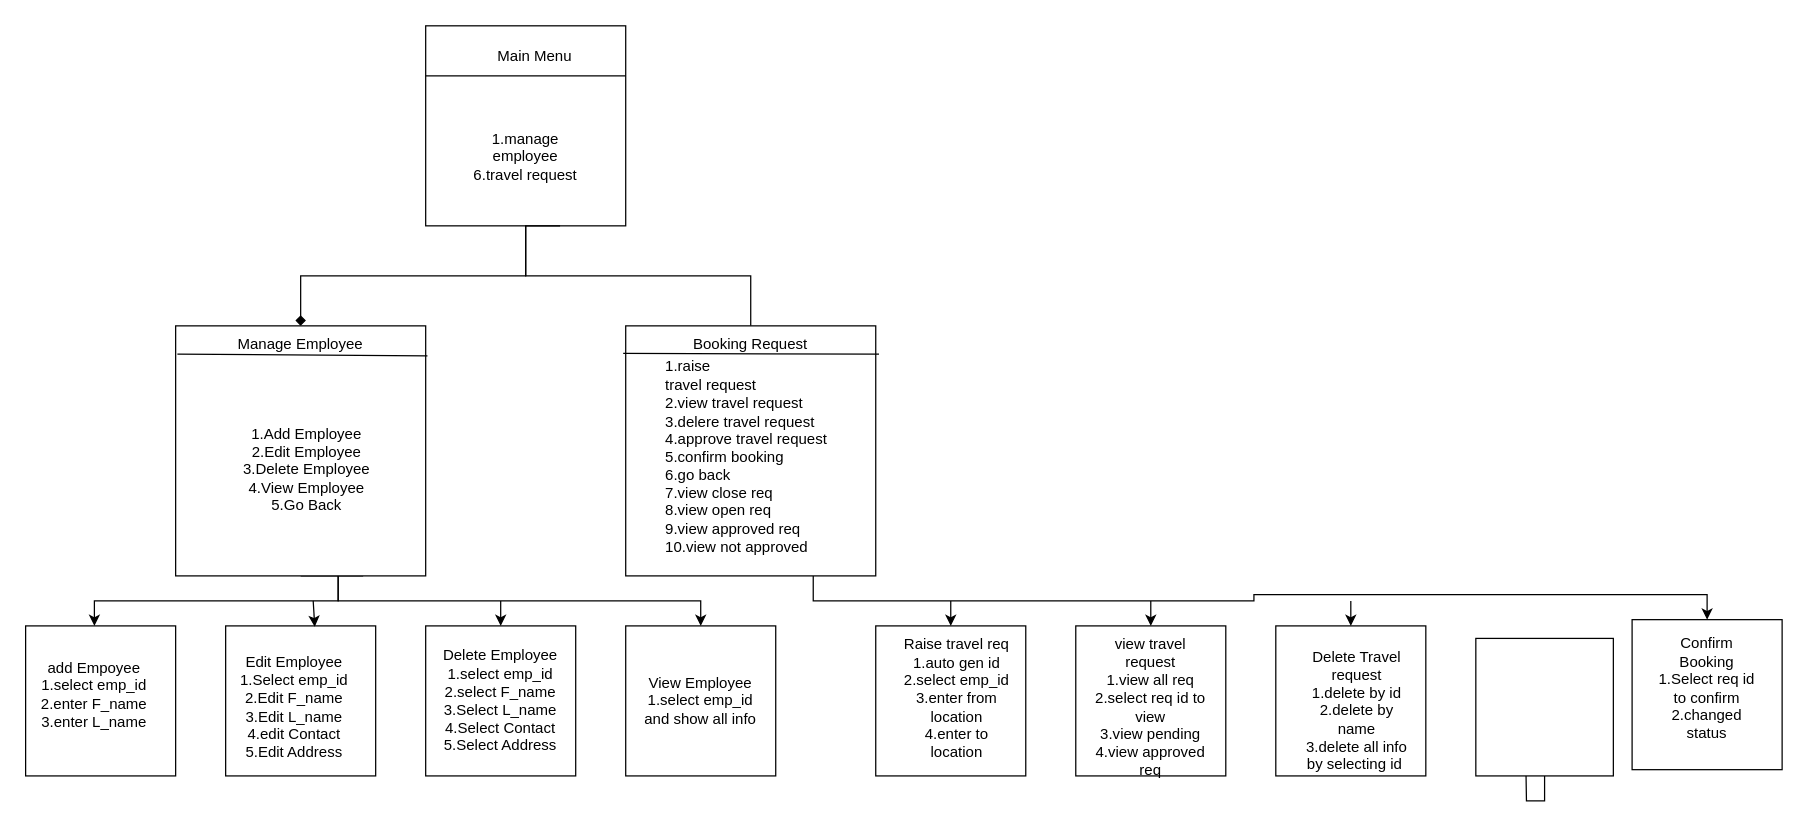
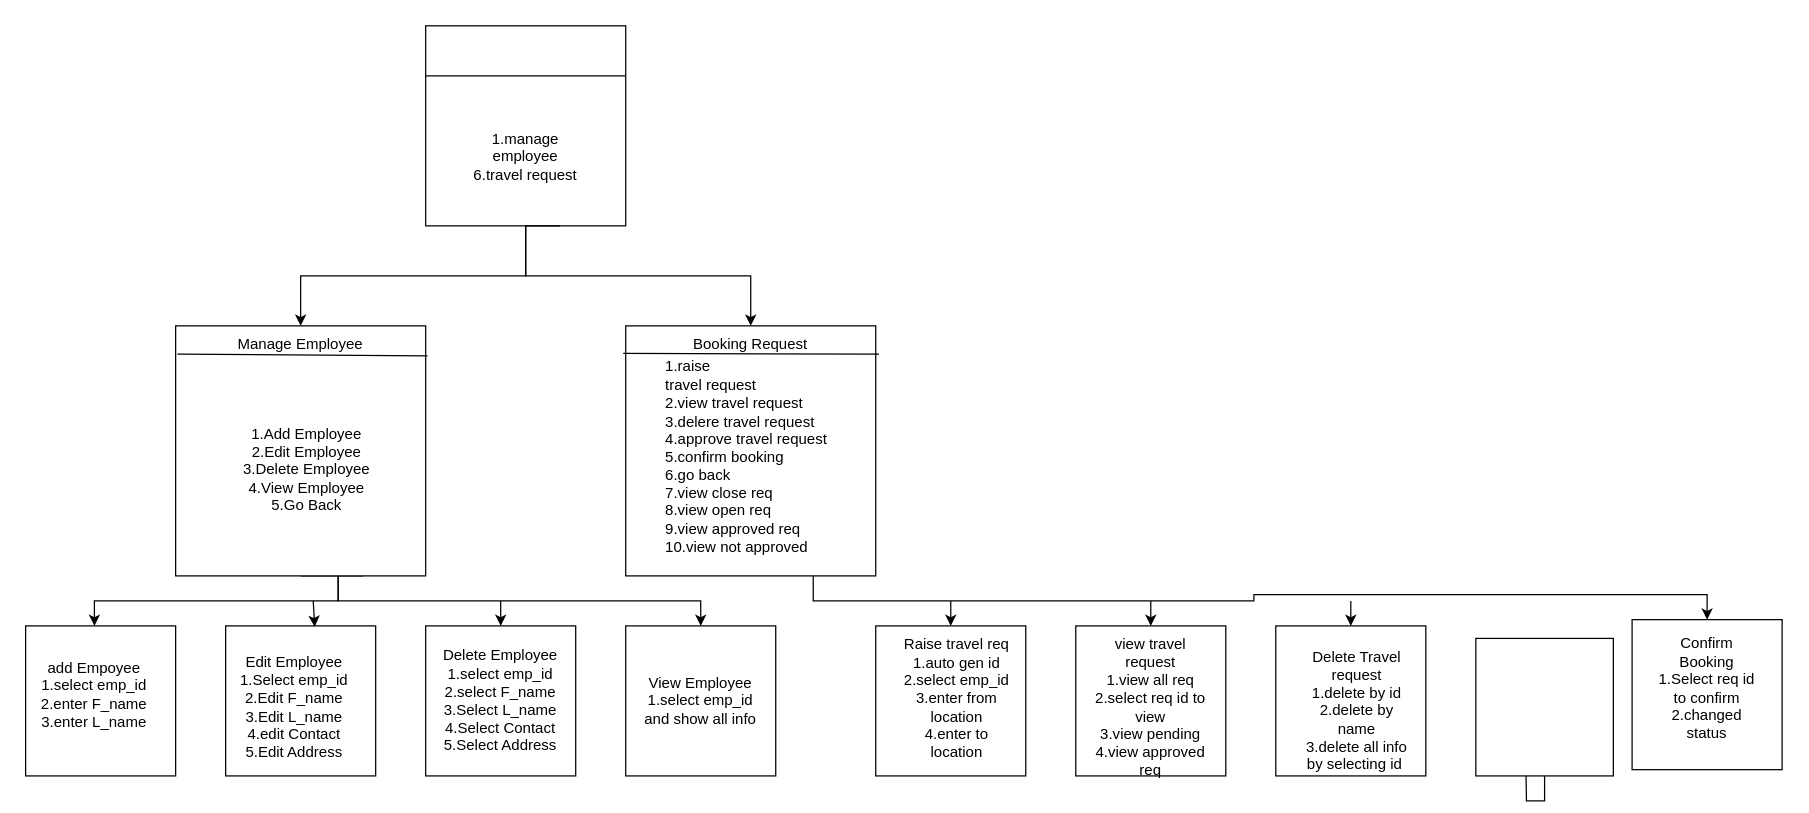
- <mxCell id="4" value="Main Menu" style="text;html=1;strokeColor=none;fillColor=none;align=center;verticalAlign=middle;whiteSpace=wrap;rounded=0;" parent="1" vertex="1"><mxGeometry x="385" y="30" width="85" height="30" as="geometry" /></mxCell>
- <mxCell id="5" style="edgeStyle=orthogonalEdgeStyle;rounded=0;orthogonalLoop=1;jettySize=auto;html=1;exitX=0.5;exitY=1;exitDx=0;exitDy=0;entryX=0.5;entryY=0;entryDx=0;entryDy=0;endArrow=diamond;" parent="1" source="7" target="15" edge="1"><mxGeometry relative="1" as="geometry"><mxPoint x="240" y="250" as="targetPoint" /><Array as="points"><mxPoint x="420" y="220" /><mxPoint x="240" y="220" /></Array></mxGeometry></mxCell>
+ <mxCell id="5" style="edgeStyle=orthogonalEdgeStyle;rounded=0;orthogonalLoop=1;jettySize=auto;html=1;exitX=0.5;exitY=1;exitDx=0;exitDy=0;entryX=0.5;entryY=0;entryDx=0;entryDy=0;" parent="1" source="7" target="15" edge="1"><mxGeometry relative="1" as="geometry"><mxPoint x="240" y="250" as="targetPoint" /><Array as="points"><mxPoint x="420" y="220" /><mxPoint x="240" y="220" /></Array></mxGeometry></mxCell>
- <mxCell id="6" style="edgeStyle=orthogonalEdgeStyle;rounded=0;orthogonalLoop=1;jettySize=auto;html=1;exitX=0.75;exitY=1;exitDx=0;exitDy=0;endArrow=none;" parent="1" source="7" target="16" edge="1"><mxGeometry relative="1" as="geometry"><Array as="points"><mxPoint x="420" y="180" /><mxPoint x="420" y="220" /><mxPoint x="600" y="220" /></Array></mxGeometry></mxCell>
+ <mxCell id="6" style="edgeStyle=orthogonalEdgeStyle;rounded=0;orthogonalLoop=1;jettySize=auto;html=1;exitX=0.75;exitY=1;exitDx=0;exitDy=0;" parent="1" source="7" target="16" edge="1"><mxGeometry relative="1" as="geometry"><Array as="points"><mxPoint x="420" y="180" /><mxPoint x="420" y="220" /><mxPoint x="600" y="220" /></Array></mxGeometry></mxCell>
